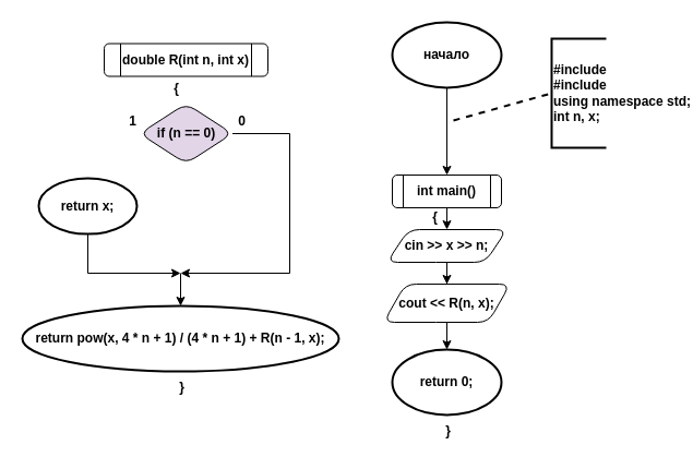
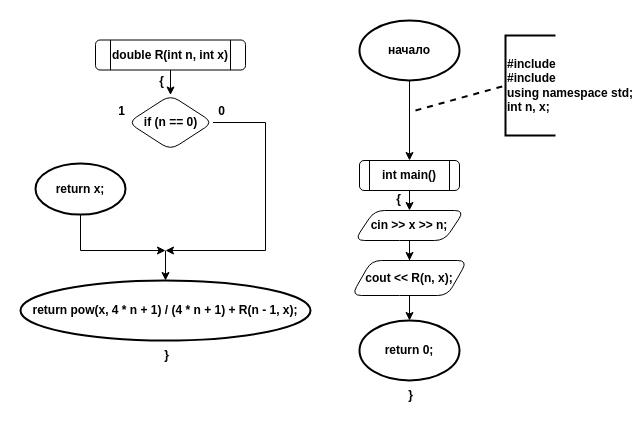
+ <mxCell id="15" value="" style="edgeStyle=orthogonalEdgeStyle;rounded=0;orthogonalLoop=1;jettySize=auto;html=1;strokeWidth=1;fontStyle=1" edge="1" parent="1" source="16" target="18"><mxGeometry relative="1" as="geometry" /></mxCell>
- <mxCell id="18" value="if (n == 0)" style="rhombus;whiteSpace=wrap;html=1;rounded=1;fontStyle=1;fillColor=#e1d5e7;" vertex="1" parent="1"><mxGeometry x="127.5" y="94.5" width="85" height="55" as="geometry" /></mxCell>
+ <mxCell id="18" value="if (n == 0)" style="rhombus;whiteSpace=wrap;html=1;rounded=1;fontStyle=1" vertex="1" parent="1"><mxGeometry x="127.5" y="94.5" width="85" height="55" as="geometry" /></mxCell>
